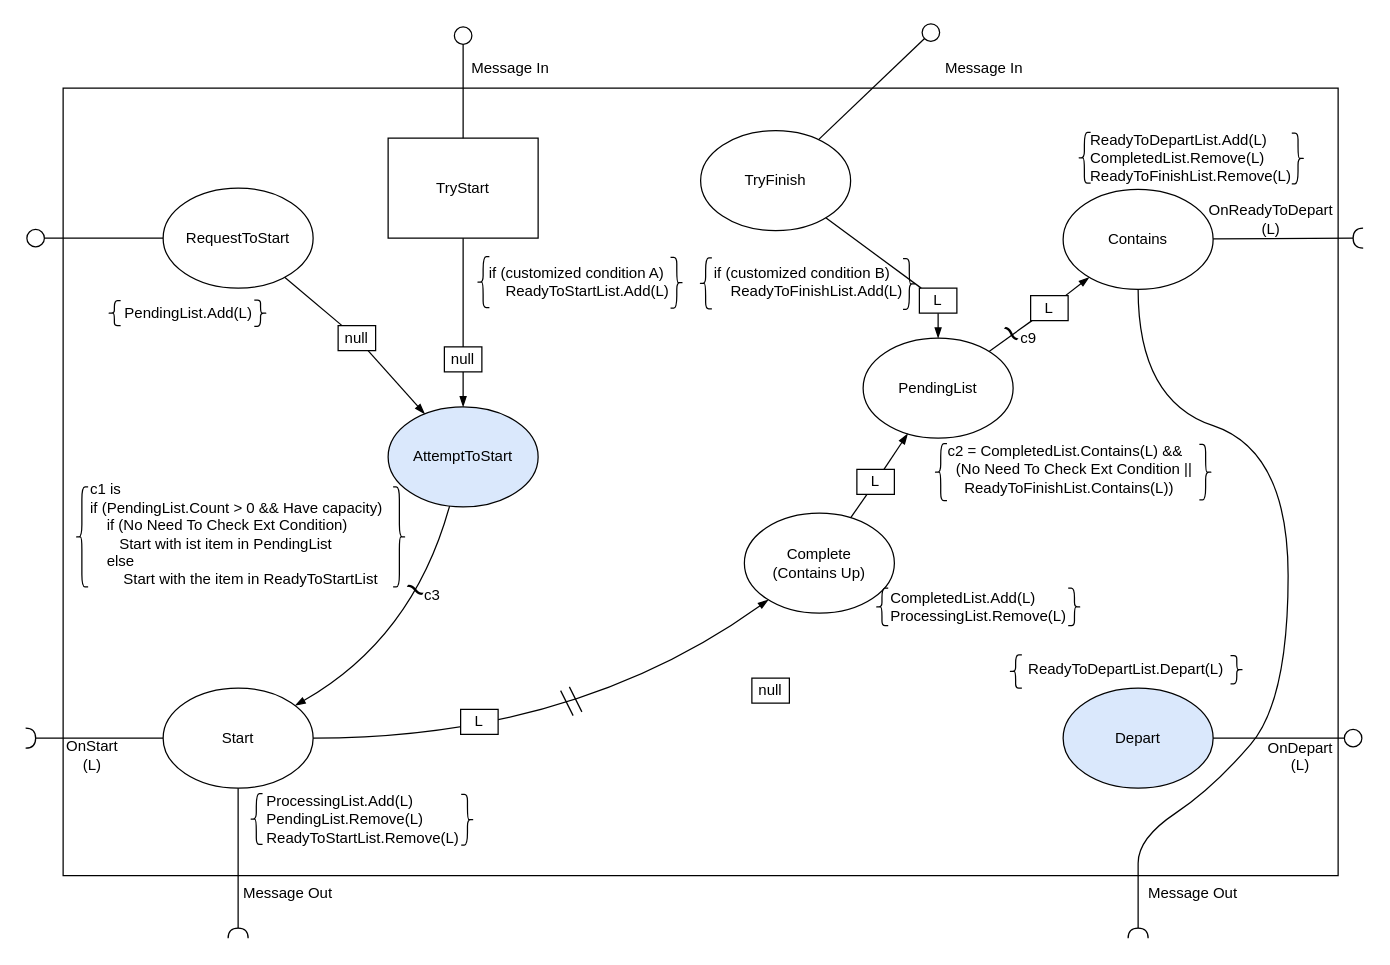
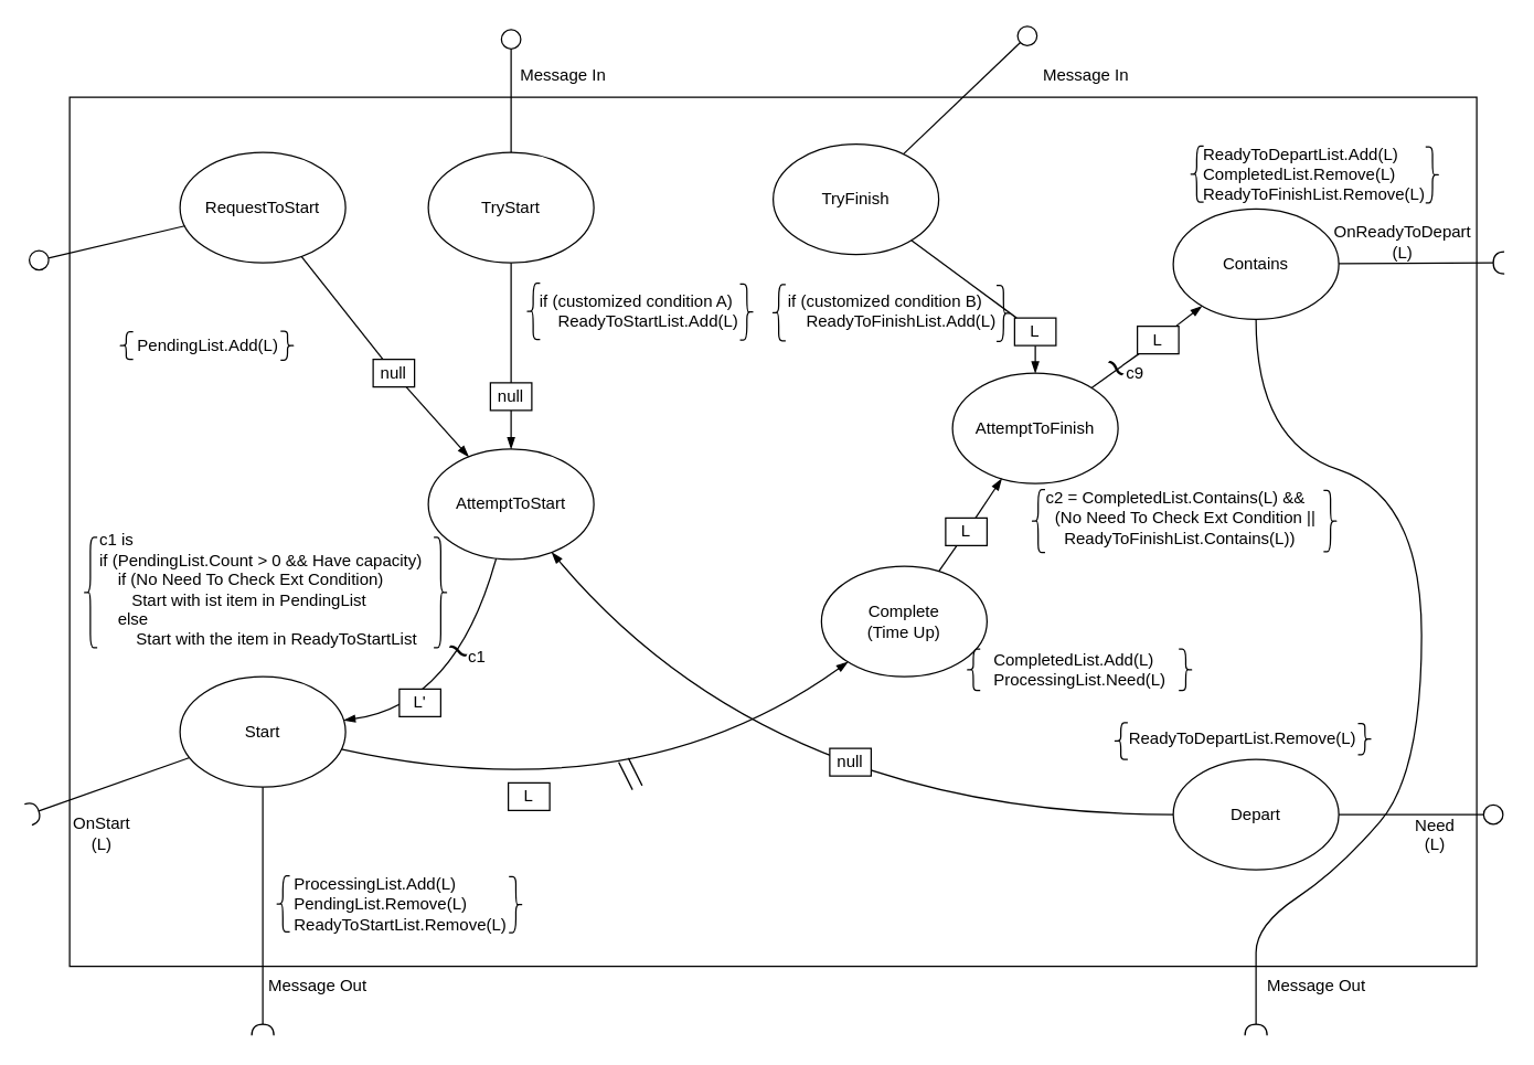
- <mxCell id="18" value="TryStart" style="whiteSpace=wrap;html=1;rounded=0;" parent="1" vertex="1"><mxGeometry x="310" y="110" width="120" height="80" as="geometry" /></mxCell>
+ <mxCell id="18" value="TryStart" style="ellipse;whiteSpace=wrap;html=1;" parent="1" vertex="1"><mxGeometry x="310" y="110" width="120" height="80" as="geometry" /></mxCell>
- <mxCell id="3" value="RequestToStart" style="ellipse;whiteSpace=wrap;html=1;" parent="1" vertex="1"><mxGeometry x="130" y="150" width="120" height="80" as="geometry" /></mxCell>
+ <mxCell id="3" value="RequestToStart" style="ellipse;whiteSpace=wrap;html=1;" parent="1" vertex="1"><mxGeometry x="130" y="110" width="120" height="80" as="geometry" /></mxCell>
- <mxCell id="13" value="PendingList" style="ellipse;whiteSpace=wrap;html=1;" parent="1" vertex="1"><mxGeometry x="690" y="270" width="120" height="80" as="geometry" /></mxCell>
+ <mxCell id="13" value="AttemptToFinish" style="ellipse;whiteSpace=wrap;html=1;" parent="1" vertex="1"><mxGeometry x="690" y="270" width="120" height="80" as="geometry" /></mxCell>
- <mxCell id="4" value="AttemptToStart" style="ellipse;whiteSpace=wrap;html=1;fillColor=#dae8fc;" parent="1" vertex="1"><mxGeometry x="310" y="325" width="120" height="80" as="geometry" /></mxCell>
+ <mxCell id="4" value="AttemptToStart" style="ellipse;whiteSpace=wrap;html=1;" parent="1" vertex="1"><mxGeometry x="310" y="325" width="120" height="80" as="geometry" /></mxCell>
- <mxCell id="6" value="Complete&lt;br&gt;(Contains Up)" style="ellipse;whiteSpace=wrap;html=1;" parent="1" vertex="1"><mxGeometry x="595" y="410" width="120" height="80" as="geometry" /></mxCell>
+ <mxCell id="6" value="Complete&lt;br&gt;(Time Up)" style="ellipse;whiteSpace=wrap;html=1;" parent="1" vertex="1"><mxGeometry x="595" y="410" width="120" height="80" as="geometry" /></mxCell>
- <mxCell id="25" value="c3" style="text;html=1;align=center;verticalAlign=middle;resizable=0;points=[];autosize=1;strokeColor=none;fillColor=none;fontSize=12;" parent="1" vertex="1"><mxGeometry x="330" y="466" width="30" height="20" as="geometry" /></mxCell>
+ <mxCell id="25" value="c1" style="text;html=1;align=center;verticalAlign=middle;resizable=0;points=[];autosize=1;strokeColor=none;fillColor=none;fontSize=12;" parent="1" vertex="1"><mxGeometry x="330" y="466" width="30" height="20" as="geometry" /></mxCell>
- <mxCell id="27" value="&lt;div style=&quot;text-align: left&quot;&gt;&lt;span&gt;CompletedList.Add(L)&lt;/span&gt;&lt;/div&gt;&lt;span style=&quot;text-align: left&quot;&gt;ProcessingList.Remove(L)&lt;/span&gt;" style="text;html=1;align=center;verticalAlign=middle;resizable=0;points=[];autosize=1;strokeColor=none;fillColor=none;fontSize=12;" parent="1" vertex="1"><mxGeometry x="702" y="470" width="160" height="30" as="geometry" /></mxCell>
+ <mxCell id="27" value="&lt;div style=&quot;text-align: left&quot;&gt;&lt;span&gt;CompletedList.Add(L)&lt;/span&gt;&lt;/div&gt;&lt;span style=&quot;text-align: left&quot;&gt;ProcessingList.Need(L)&lt;/span&gt;" style="text;html=1;align=center;verticalAlign=middle;resizable=0;points=[];autosize=1;strokeColor=none;fillColor=none;fontSize=12;" parent="1" vertex="1"><mxGeometry x="702" y="470" width="160" height="30" as="geometry" /></mxCell>
+ <mxCell id="39" value="L'" style="rounded=0;whiteSpace=wrap;html=1;shadow=0;glass=0;labelBackgroundColor=#FFFFFF;labelBorderColor=none;sketch=0;fontSize=12;fillColor=default;gradientColor=none;" parent="1" vertex="1"><mxGeometry x="289" y="499" width="30" height="20" as="geometry" /></mxCell>
- <mxCell id="33" value="ReadyToDepartList.Depart(L)" style="text;html=1;align=center;verticalAlign=middle;resizable=0;points=[];autosize=1;strokeColor=none;fillColor=none;fontSize=12;" parent="1" vertex="1"><mxGeometry x="810" y="525.33" width="180" height="20" as="geometry" /></mxCell>
+ <mxCell id="33" value="ReadyToDepartList.Remove(L)" style="text;html=1;align=center;verticalAlign=middle;resizable=0;points=[];autosize=1;strokeColor=none;fillColor=none;fontSize=12;" parent="1" vertex="1"><mxGeometry x="810" y="525.33" width="180" height="20" as="geometry" /></mxCell>
+ <mxCell id="17" value="" style="curved=1;endArrow=blockThin;html=1;rounded=0;endFill=1;" parent="1" source="8" target="4" edge="1"><mxGeometry width="50" height="50" relative="1" as="geometry"><mxPoint x="375.682" y="276.567" as="sourcePoint" /><mxPoint x="264.368" y="443.448" as="targetPoint" /><Array as="points"><mxPoint x="560" y="590" /></Array></mxGeometry></mxCell>
- <mxCell id="5" value="Start" style="ellipse;whiteSpace=wrap;html=1;" parent="1" vertex="1"><mxGeometry x="130" y="550" width="120" height="80" as="geometry" /></mxCell>
+ <mxCell id="5" value="Start" style="ellipse;whiteSpace=wrap;html=1;" parent="1" vertex="1"><mxGeometry x="130" y="490" width="120" height="80" as="geometry" /></mxCell>
- <mxCell id="8" value="Depart" style="ellipse;whiteSpace=wrap;html=1;fillColor=#dae8fc;" parent="1" vertex="1"><mxGeometry x="850" y="550" width="120" height="80" as="geometry" /></mxCell>
+ <mxCell id="8" value="Depart" style="ellipse;whiteSpace=wrap;html=1;" parent="1" vertex="1"><mxGeometry x="850" y="550" width="120" height="80" as="geometry" /></mxCell>
- <mxCell id="69" value="OnDepart&lt;br&gt;(L)" style="text;whiteSpace=wrap;html=1;fontSize=12;align=center;" parent="1" vertex="1"><mxGeometry x="1000" y="583.91" width="80" height="30" as="geometry" /></mxCell>
+ <mxCell id="69" value="Need&lt;br&gt;(L)" style="text;whiteSpace=wrap;html=1;fontSize=12;align=center;" parent="1" vertex="1"><mxGeometry x="1000" y="583.91" width="80" height="30" as="geometry" /></mxCell>
